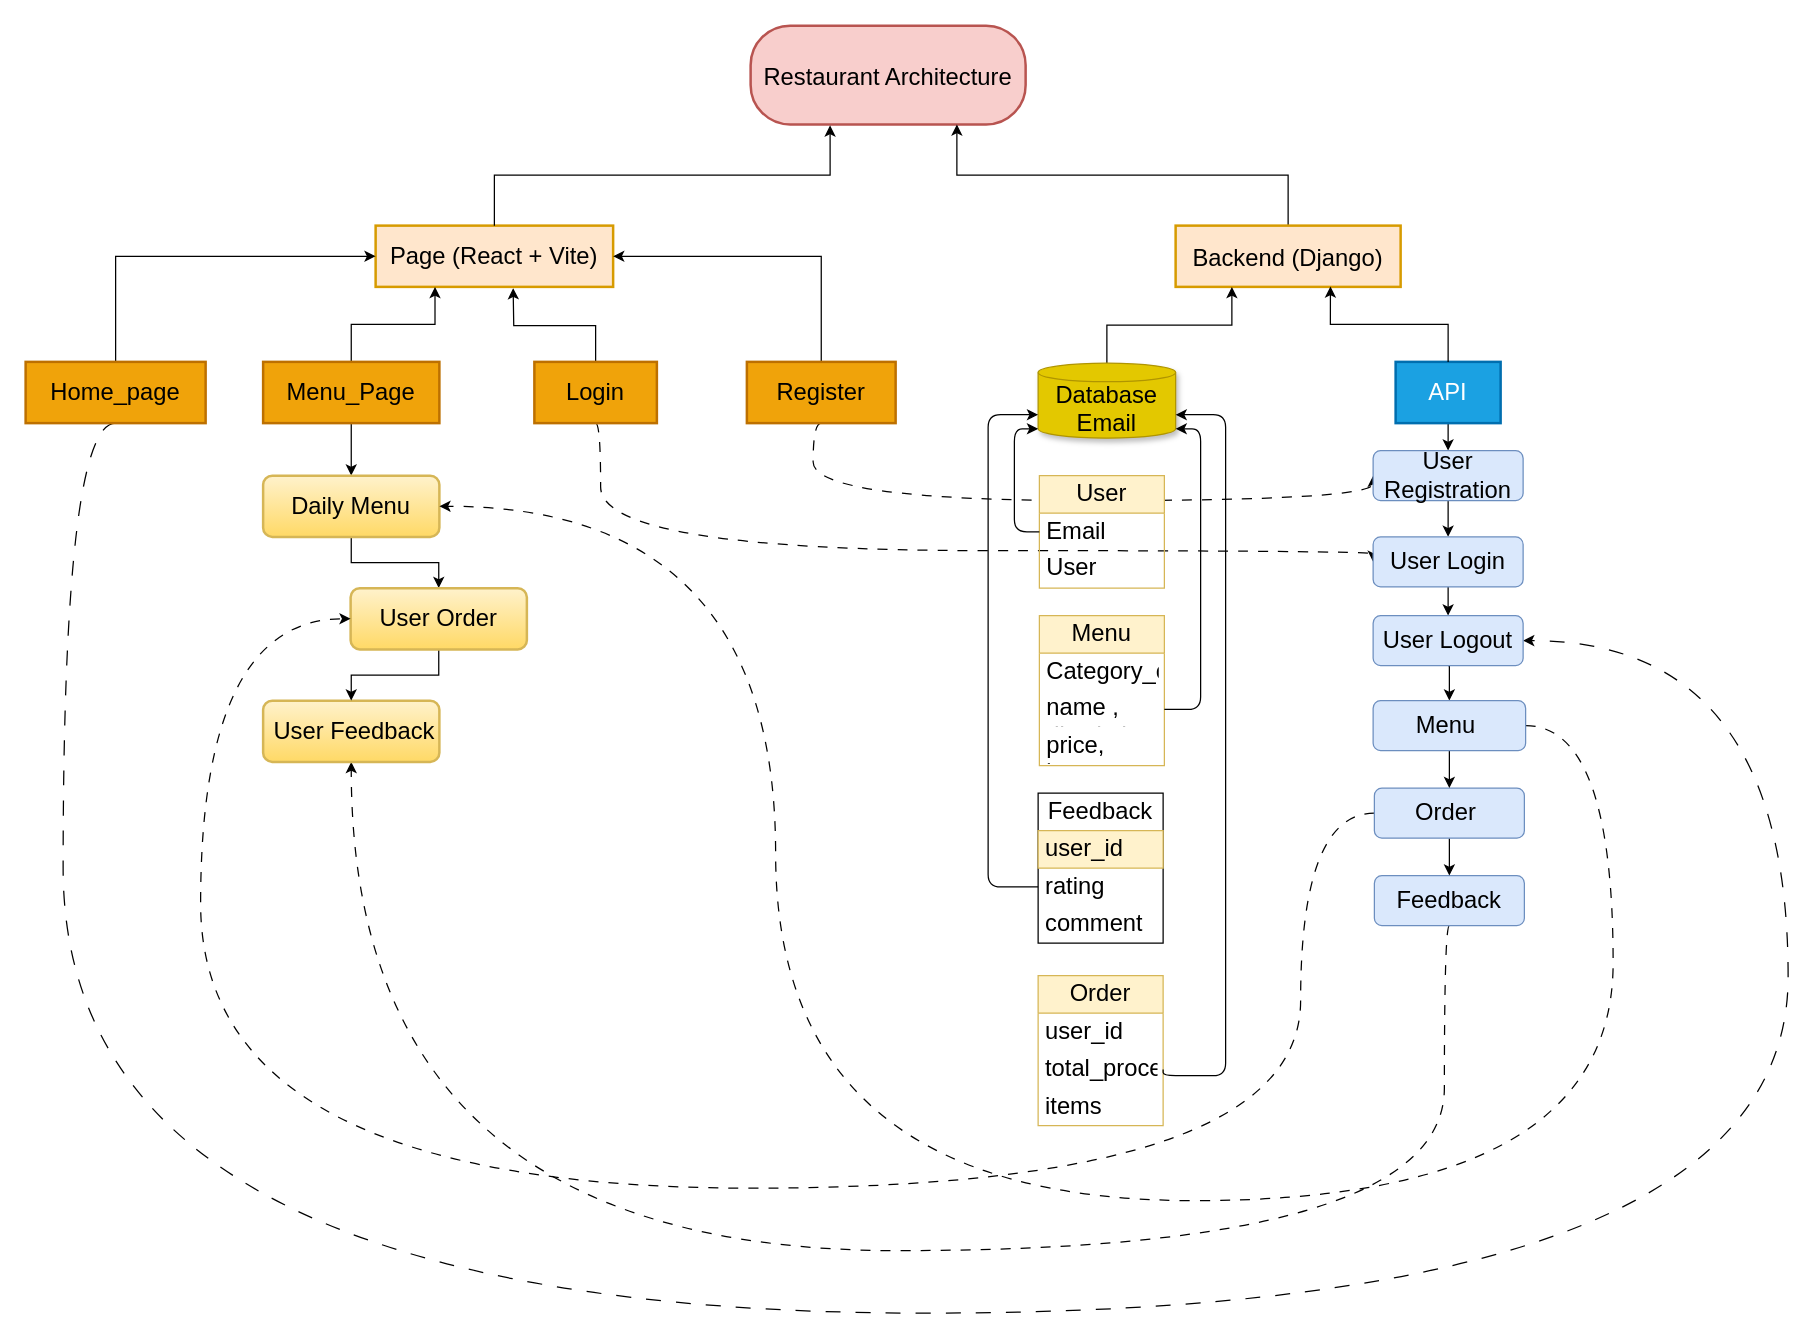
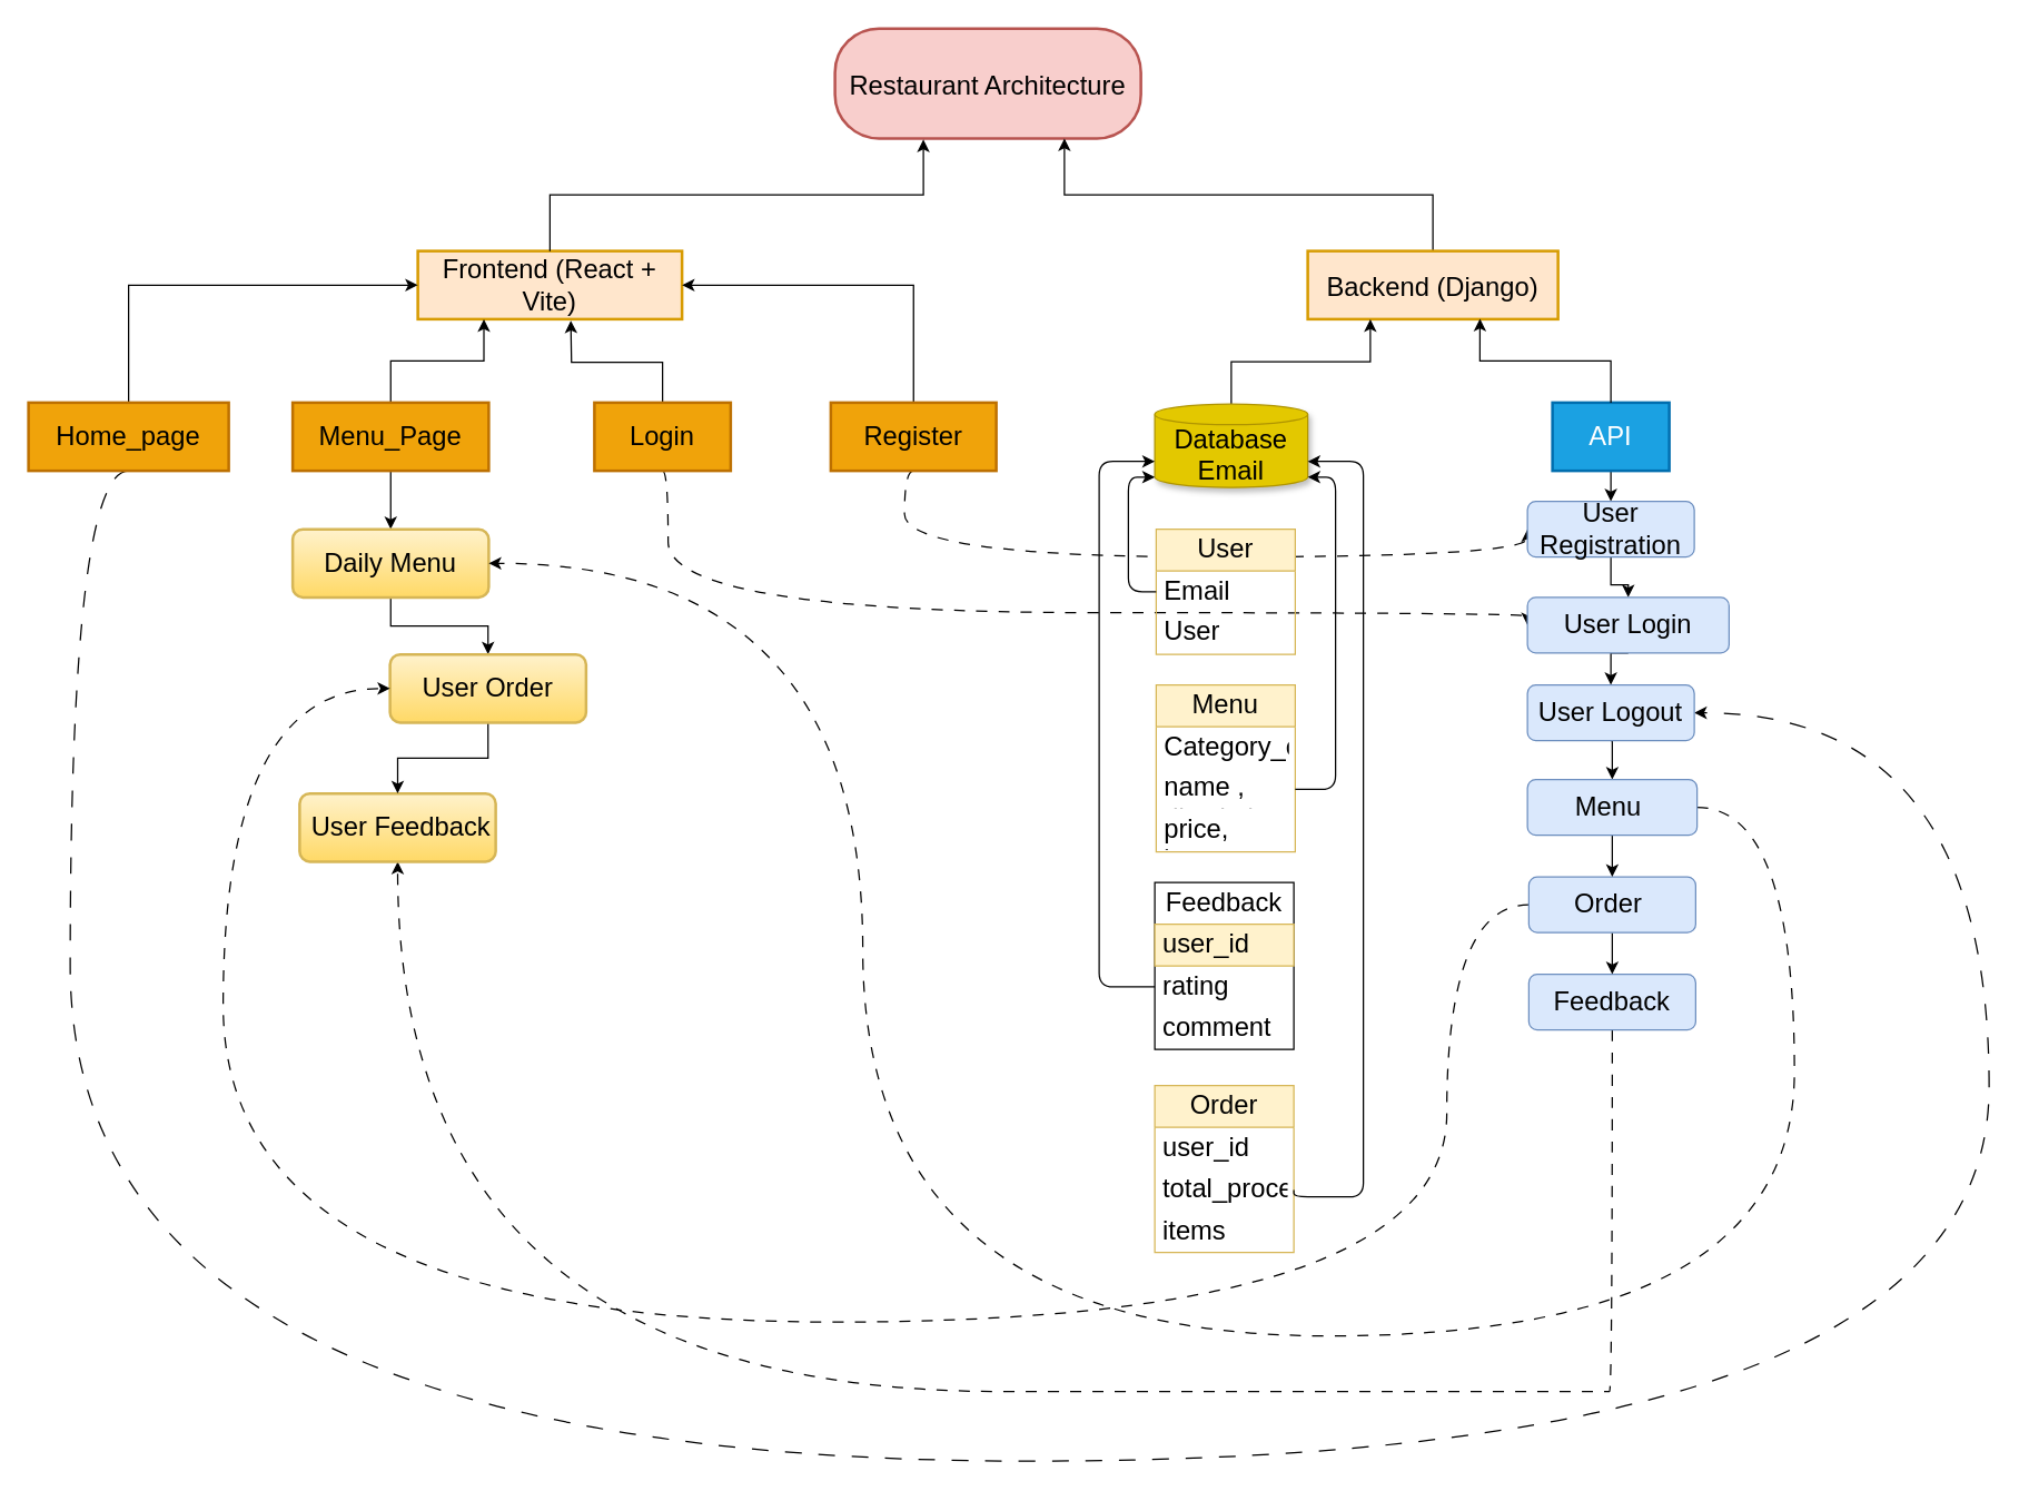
- <mxCell id="3" value="Page (React + Vite)" style="whiteSpace=wrap;strokeWidth=2;fillColor=#ffe6cc;strokeColor=#d79b00;fontSize=19;" vertex="1" parent="1"><mxGeometry x="300" y="180" width="190" height="49" as="geometry" /></mxCell>
+ <mxCell id="3" value="Frontend (React + Vite)" style="whiteSpace=wrap;strokeWidth=2;fillColor=#ffe6cc;strokeColor=#d79b00;fontSize=19;" vertex="1" parent="1"><mxGeometry x="300" y="180" width="190" height="49" as="geometry" /></mxCell>
- <mxCell id="52" value="User Login" style="rounded=1;whiteSpace=wrap;html=1;fillColor=#dae8fc;strokeColor=#6c8ebf;fontSize=19;" vertex="1" parent="1"><mxGeometry x="1098" y="429" width="120" height="40" as="geometry" /></mxCell>
+ <mxCell id="52" value="User Login" style="rounded=1;whiteSpace=wrap;html=1;fillColor=#dae8fc;strokeColor=#6c8ebf;fontSize=19;" vertex="1" parent="1"><mxGeometry x="1098" y="429" width="145" height="40" as="geometry" /></mxCell>
- <mxCell id="24" value=" User Feedback" style="whiteSpace=wrap;strokeWidth=2;rounded=1;fontSize=19;fillColor=#fff2cc;strokeColor=#d6b656;gradientColor=#ffd966;" vertex="1" parent="1"><mxGeometry x="210" y="560" width="141" height="49" as="geometry" /></mxCell>
+ <mxCell id="24" value=" User Feedback" style="whiteSpace=wrap;strokeWidth=2;rounded=1;fontSize=19;fillColor=#fff2cc;strokeColor=#d6b656;gradientColor=#ffd966;" vertex="1" parent="1"><mxGeometry x="215" y="570" width="141" height="49" as="geometry" /></mxCell>
